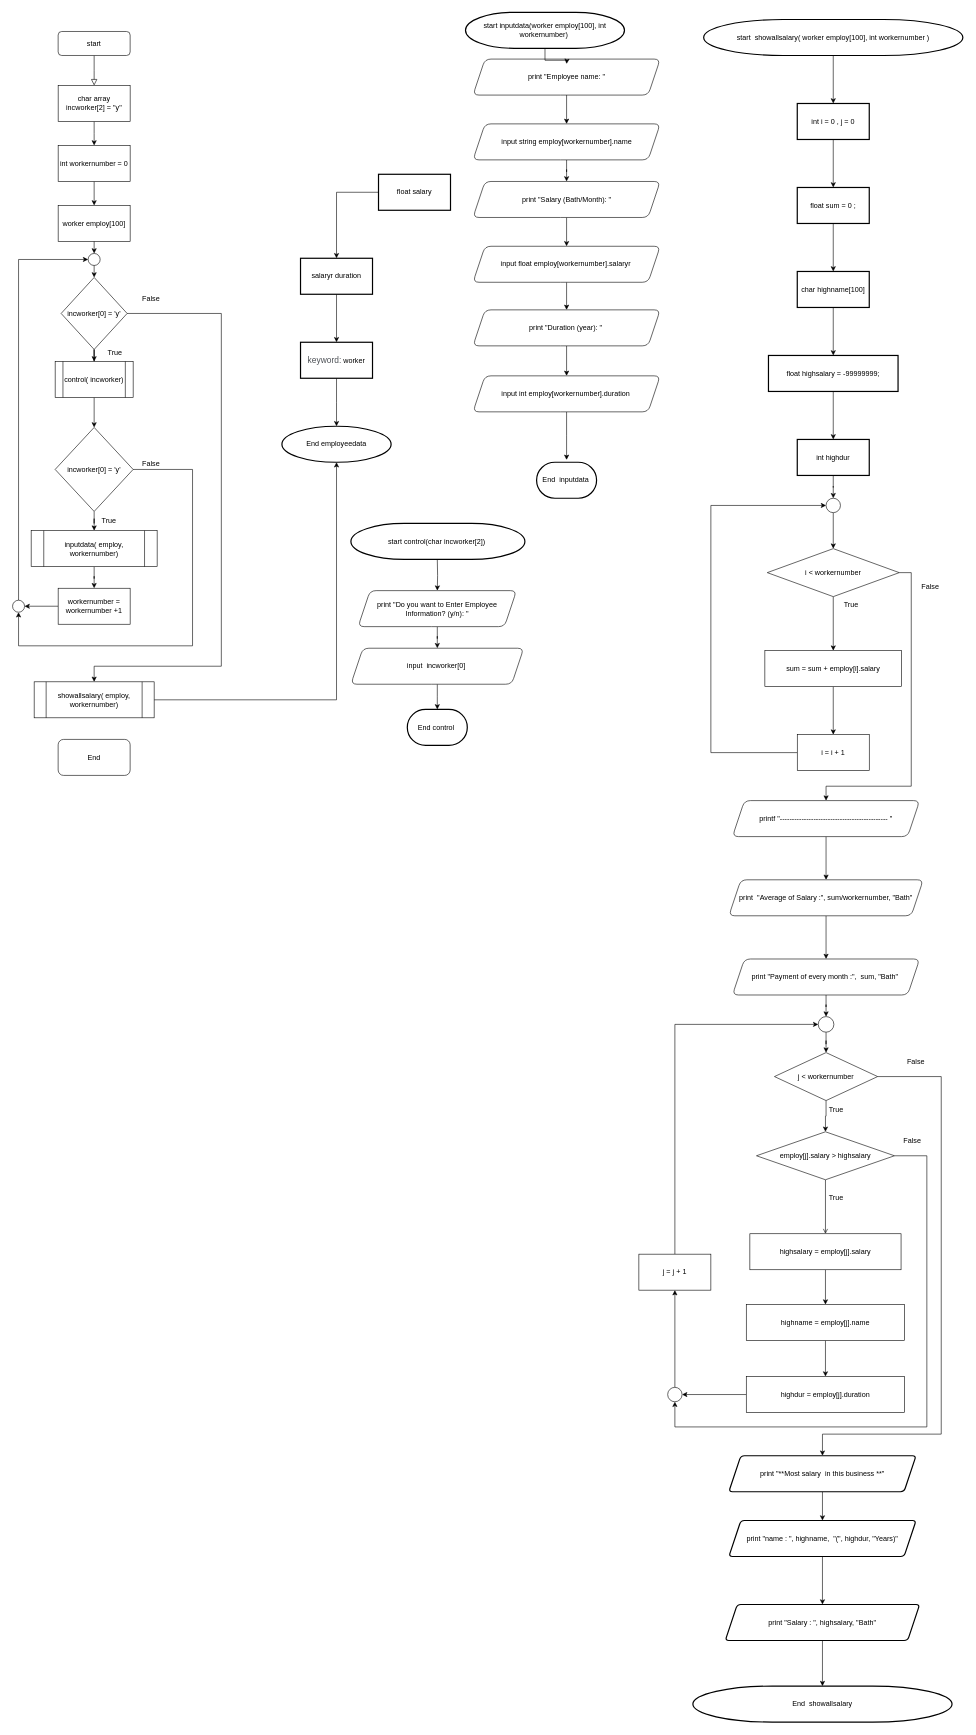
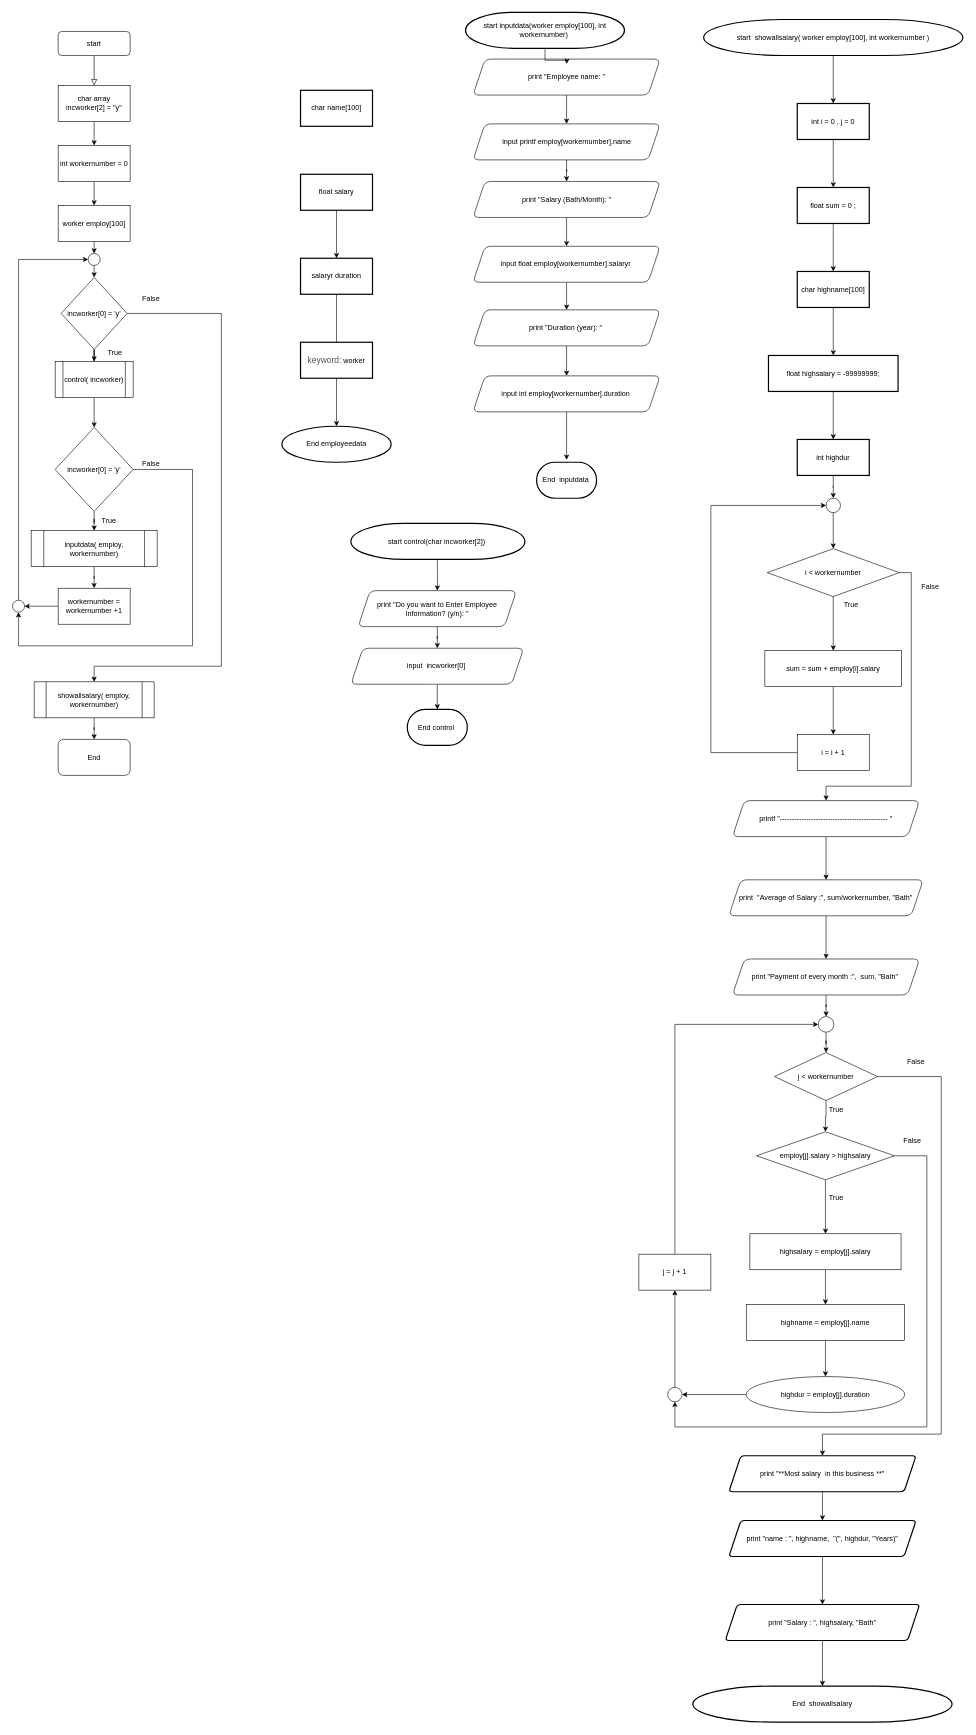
+ <mxCell id="103" value="char name[100]" style="whiteSpace=wrap;html=1;strokeWidth=2;" parent="1" vertex="1"><mxGeometry x="500" y="150" width="120" height="60" as="geometry" /></mxCell>
- <mxCell id="37" value="input string employ[workernumber].name" style="shape=parallelogram;perimeter=parallelogramPerimeter;whiteSpace=wrap;html=1;fixedSize=1;rounded=1;" parent="1" vertex="1"><mxGeometry x="787.5" y="206" width="312" height="60" as="geometry" /></mxCell>
+ <mxCell id="37" value="input printf employ[workernumber].name" style="shape=parallelogram;perimeter=parallelogramPerimeter;whiteSpace=wrap;html=1;fixedSize=1;rounded=1;" parent="1" vertex="1"><mxGeometry x="787.5" y="206" width="312" height="60" as="geometry" /></mxCell>
- <mxCell id="105" value="float salary" style="whiteSpace=wrap;html=1;strokeWidth=2;" parent="1" vertex="1"><mxGeometry x="630" y="290" width="120" height="60" as="geometry" /></mxCell>
+ <mxCell id="105" value="float salary" style="whiteSpace=wrap;html=1;strokeWidth=2;" parent="1" vertex="1"><mxGeometry x="500" y="290" width="120" height="60" as="geometry" /></mxCell>
- <mxCell id="106" value="" style="edgeStyle=orthogonalEdgeStyle;rounded=0;orthogonalLoop=1;jettySize=auto;html=1;" parent="1" source="107" target="109" edge="1"><mxGeometry relative="1" as="geometry" /></mxCell>
+ <mxCell id="106" value="" style="edgeStyle=orthogonalEdgeStyle;rounded=0;orthogonalLoop=1;jettySize=auto;html=1;endArrow=none;" parent="1" source="107" target="109" edge="1"><mxGeometry relative="1" as="geometry" /></mxCell>
- <mxCell id="24" value="" style="edgeStyle=orthogonalEdgeStyle;rounded=0;orthogonalLoop=1;jettySize=auto;html=1;" parent="1" source="25" target="110" edge="1"><mxGeometry relative="1" as="geometry" /></mxCell>
+ <mxCell id="24" value="" style="edgeStyle=orthogonalEdgeStyle;rounded=0;orthogonalLoop=1;jettySize=auto;html=1;" parent="1" source="25" target="26" edge="1"><mxGeometry relative="1" as="geometry" /></mxCell>
- <mxCell id="83" value="" style="edgeStyle=orthogonalEdgeStyle;rounded=0;orthogonalLoop=1;jettySize=auto;html=1;endArrow=open;" parent="1" source="85" target="87" edge="1"><mxGeometry relative="1" as="geometry" /></mxCell>
+ <mxCell id="83" value="" style="edgeStyle=orthogonalEdgeStyle;rounded=0;orthogonalLoop=1;jettySize=auto;html=1;" parent="1" source="85" target="87" edge="1"><mxGeometry relative="1" as="geometry" /></mxCell>
- <mxCell id="91" value="highdur = employ[j].duration" style="whiteSpace=wrap;html=1;" parent="1" vertex="1"><mxGeometry x="1243" y="2294" width="264" height="60" as="geometry" /></mxCell>
+ <mxCell id="91" value="highdur = employ[j].duration" style="ellipse;whiteSpace=wrap;html=1;" parent="1" vertex="1"><mxGeometry x="1243" y="2294" width="264" height="60" as="geometry" /></mxCell>
